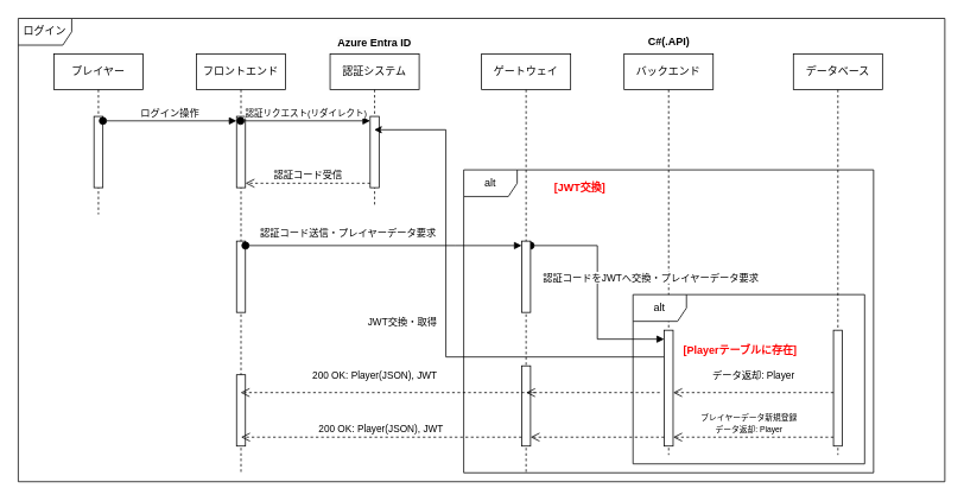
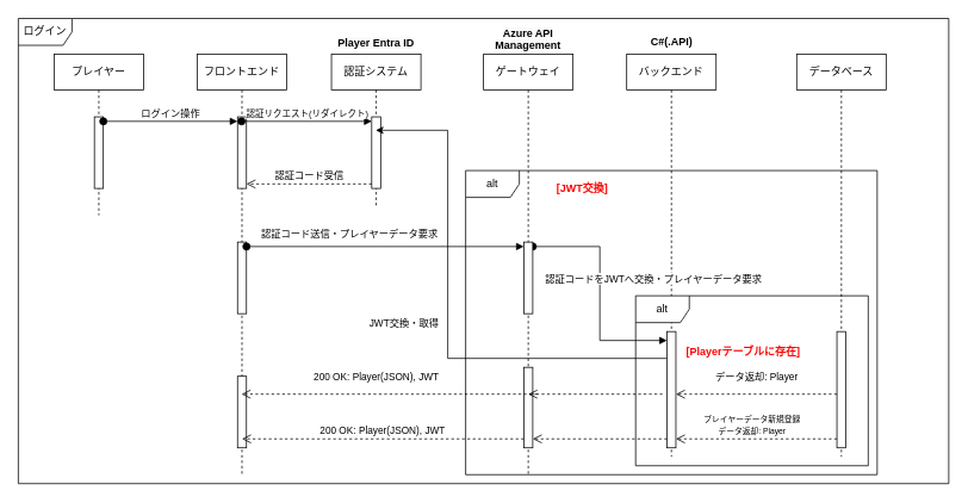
+ <mxCell id="33" value="&lt;span style=&quot;color: rgb(0, 0, 0); font-family: Helvetica; font-size: 12px; font-style: normal; font-variant-ligatures: normal; font-variant-caps: normal; letter-spacing: normal; orphans: 2; text-indent: 0px; text-transform: none; widows: 2; word-spacing: 0px; -webkit-text-stroke-width: 0px; white-space: normal; background-color: rgb(251, 251, 251); text-decoration-thickness: initial; text-decoration-style: initial; text-decoration-color: initial; float: none; display: inline !important;&quot;&gt;&lt;b&gt;Azure API Management&lt;/b&gt;&lt;/span&gt;" style="text;whiteSpace=wrap;html=1;align=center;" parent="1" vertex="1"><mxGeometry x="540" y="23" width="100" height="37" as="geometry" /></mxCell>
- <mxCell id="19" value="&lt;span style=&quot;color: rgb(0, 0, 0); font-family: Helvetica; font-size: 12px; font-style: normal; font-variant-ligatures: normal; font-variant-caps: normal; letter-spacing: normal; orphans: 2; text-indent: 0px; text-transform: none; widows: 2; word-spacing: 0px; -webkit-text-stroke-width: 0px; white-space: normal; background-color: rgb(251, 251, 251); text-decoration-thickness: initial; text-decoration-style: initial; text-decoration-color: initial; float: none; display: inline !important;&quot;&gt;&lt;b&gt;Azure Entra ID&lt;/b&gt;&lt;/span&gt;" style="text;whiteSpace=wrap;html=1;align=center;" parent="1" vertex="1"><mxGeometry x="370" y="34" width="100" height="40" as="geometry" /></mxCell>
+ <mxCell id="19" value="&lt;span style=&quot;color: rgb(0, 0, 0); font-family: Helvetica; font-size: 12px; font-style: normal; font-variant-ligatures: normal; font-variant-caps: normal; letter-spacing: normal; orphans: 2; text-indent: 0px; text-transform: none; widows: 2; word-spacing: 0px; -webkit-text-stroke-width: 0px; white-space: normal; background-color: rgb(251, 251, 251); text-decoration-thickness: initial; text-decoration-style: initial; text-decoration-color: initial; float: none; display: inline !important;&quot;&gt;&lt;b&gt;Player Entra ID&lt;/b&gt;&lt;/span&gt;" style="text;whiteSpace=wrap;html=1;align=center;" parent="1" vertex="1"><mxGeometry x="370" y="34" width="100" height="40" as="geometry" /></mxCell>
